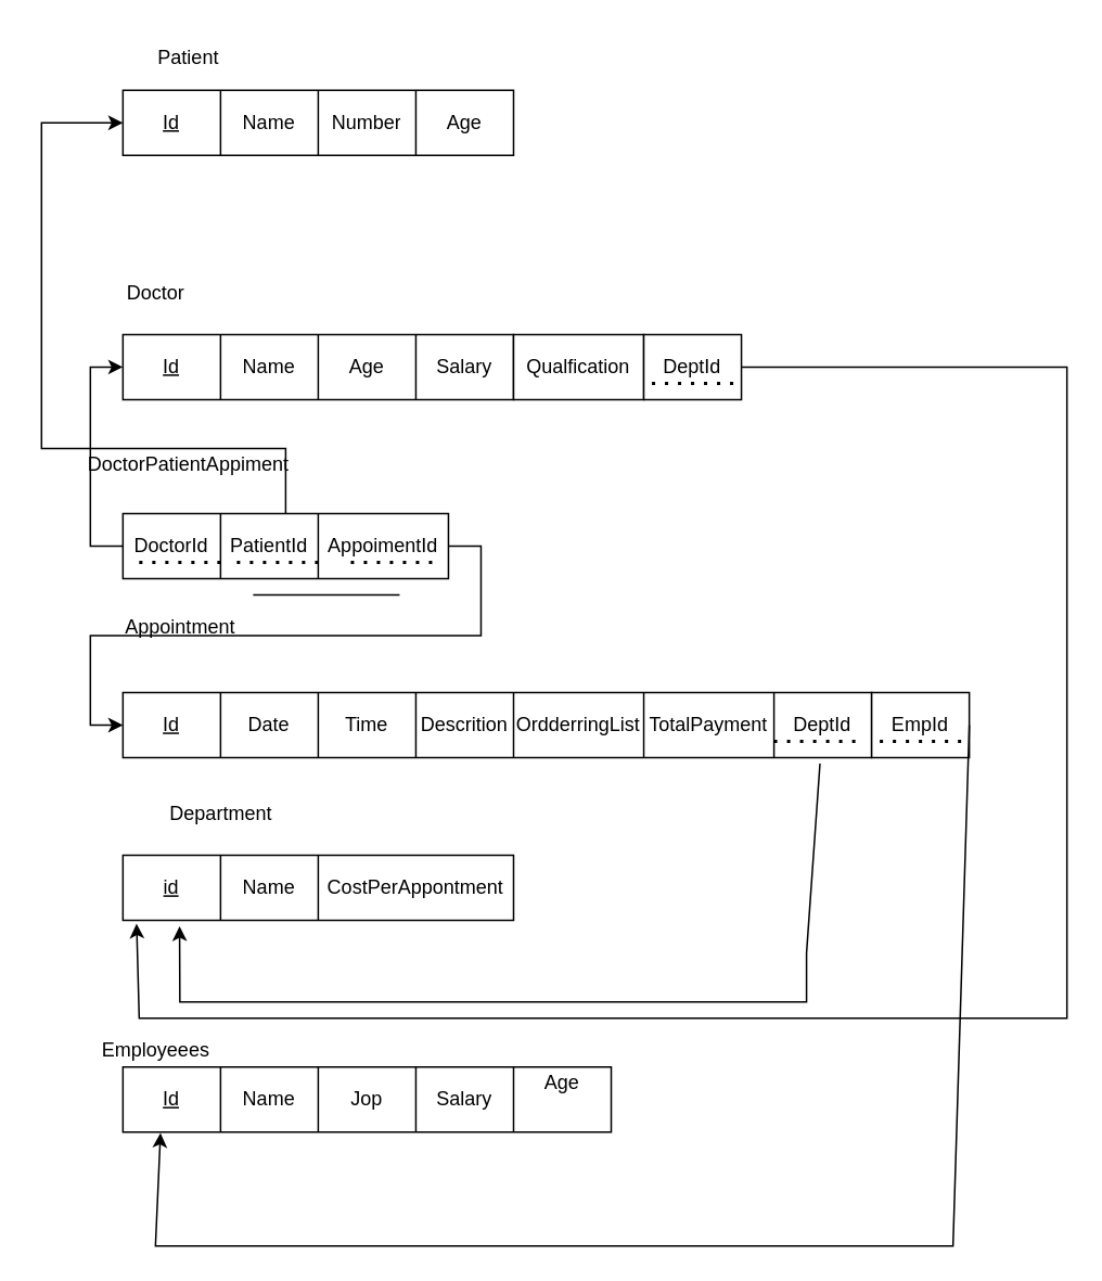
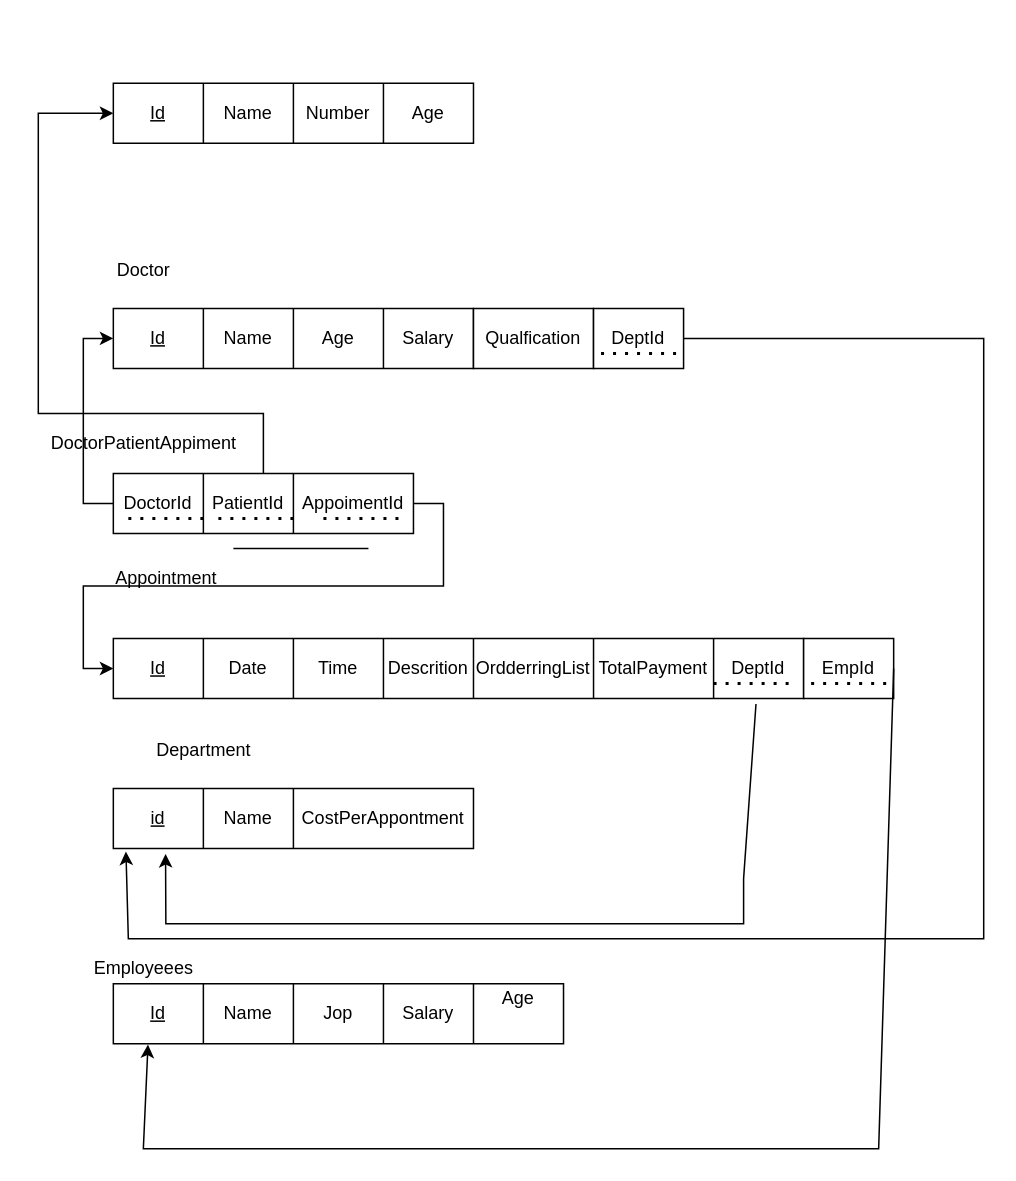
- <mxCell id="8" value="Patient" style="text;html=1;align=center;verticalAlign=middle;resizable=0;points=[];autosize=1;strokeColor=none;fillColor=none;" parent="1" vertex="1"><mxGeometry x="85" y="20" width="60" height="30" as="geometry" /></mxCell>
- <mxCell id="34" value="DoctorPatientAppiment" style="text;html=1;align=center;verticalAlign=middle;resizable=0;points=[];autosize=1;strokeColor=none;fillColor=none;" parent="1" vertex="1"><mxGeometry x="40" y="270" width="150" height="30" as="geometry" /></mxCell>
+ <mxCell id="34" value="DoctorPatientAppiment" style="text;html=1;align=center;verticalAlign=middle;resizable=0;points=[];autosize=1;strokeColor=none;fillColor=none;" parent="1" vertex="1"><mxGeometry x="20" y="280" width="150" height="30" as="geometry" /></mxCell>
